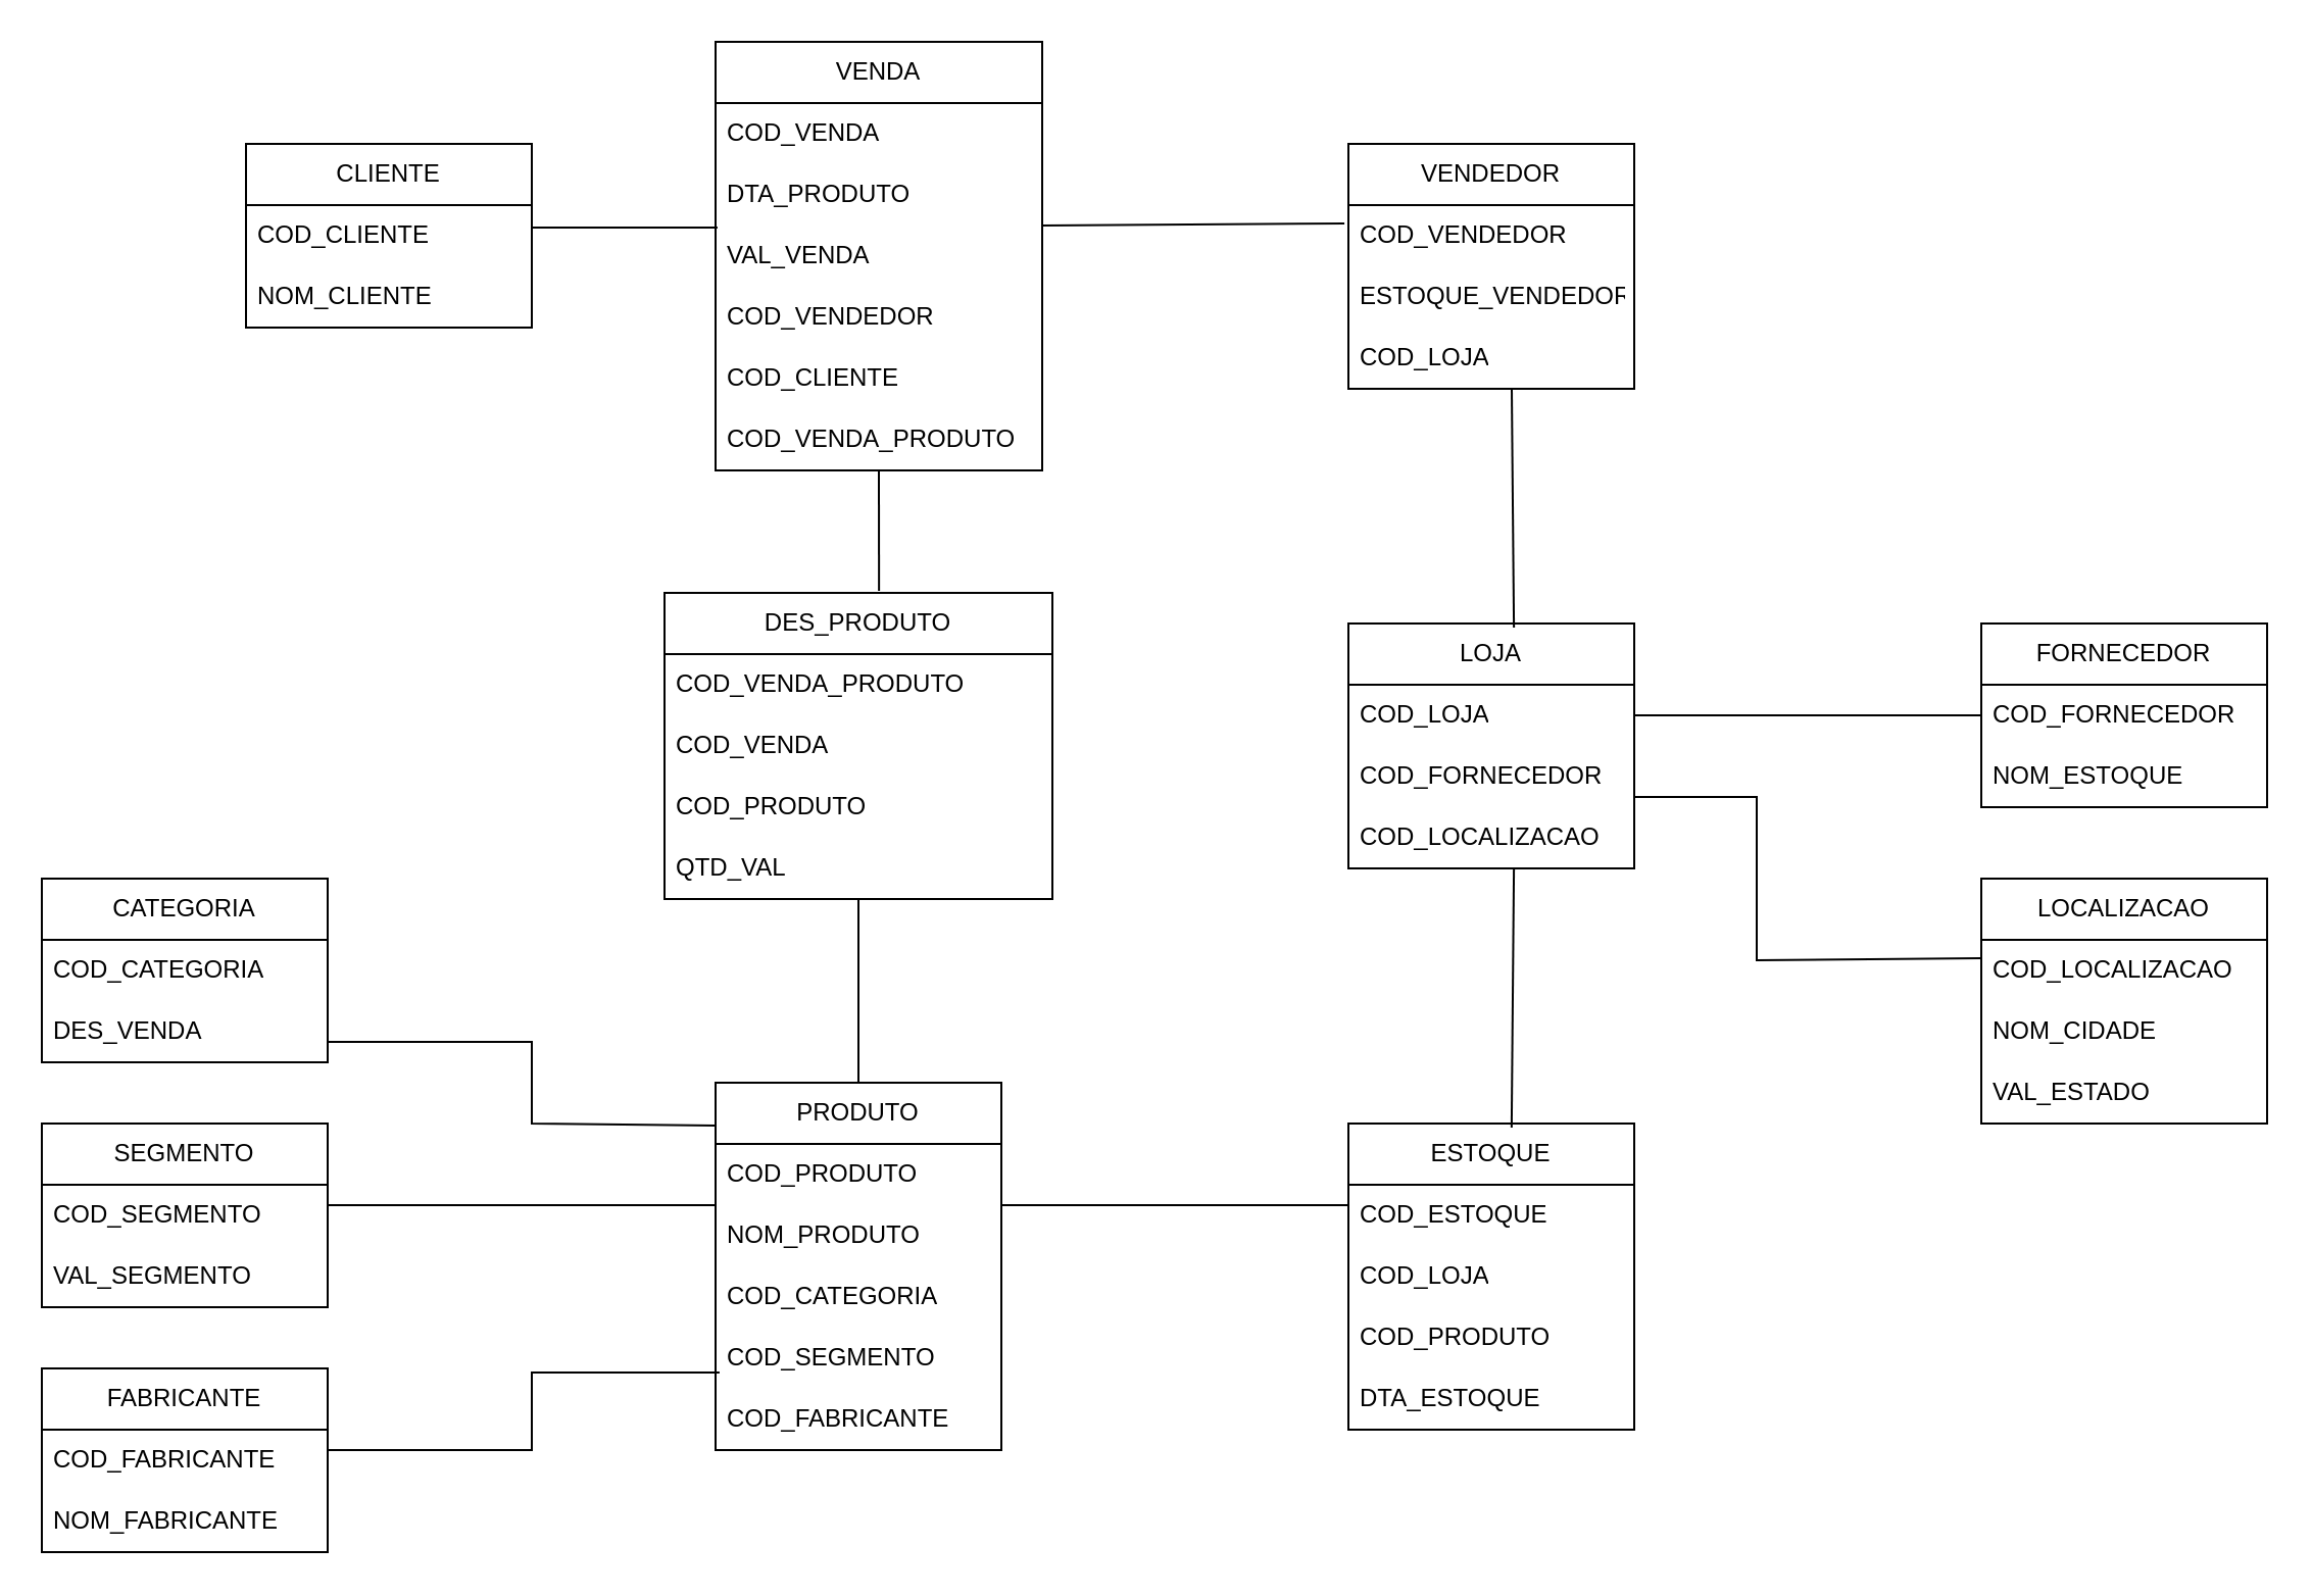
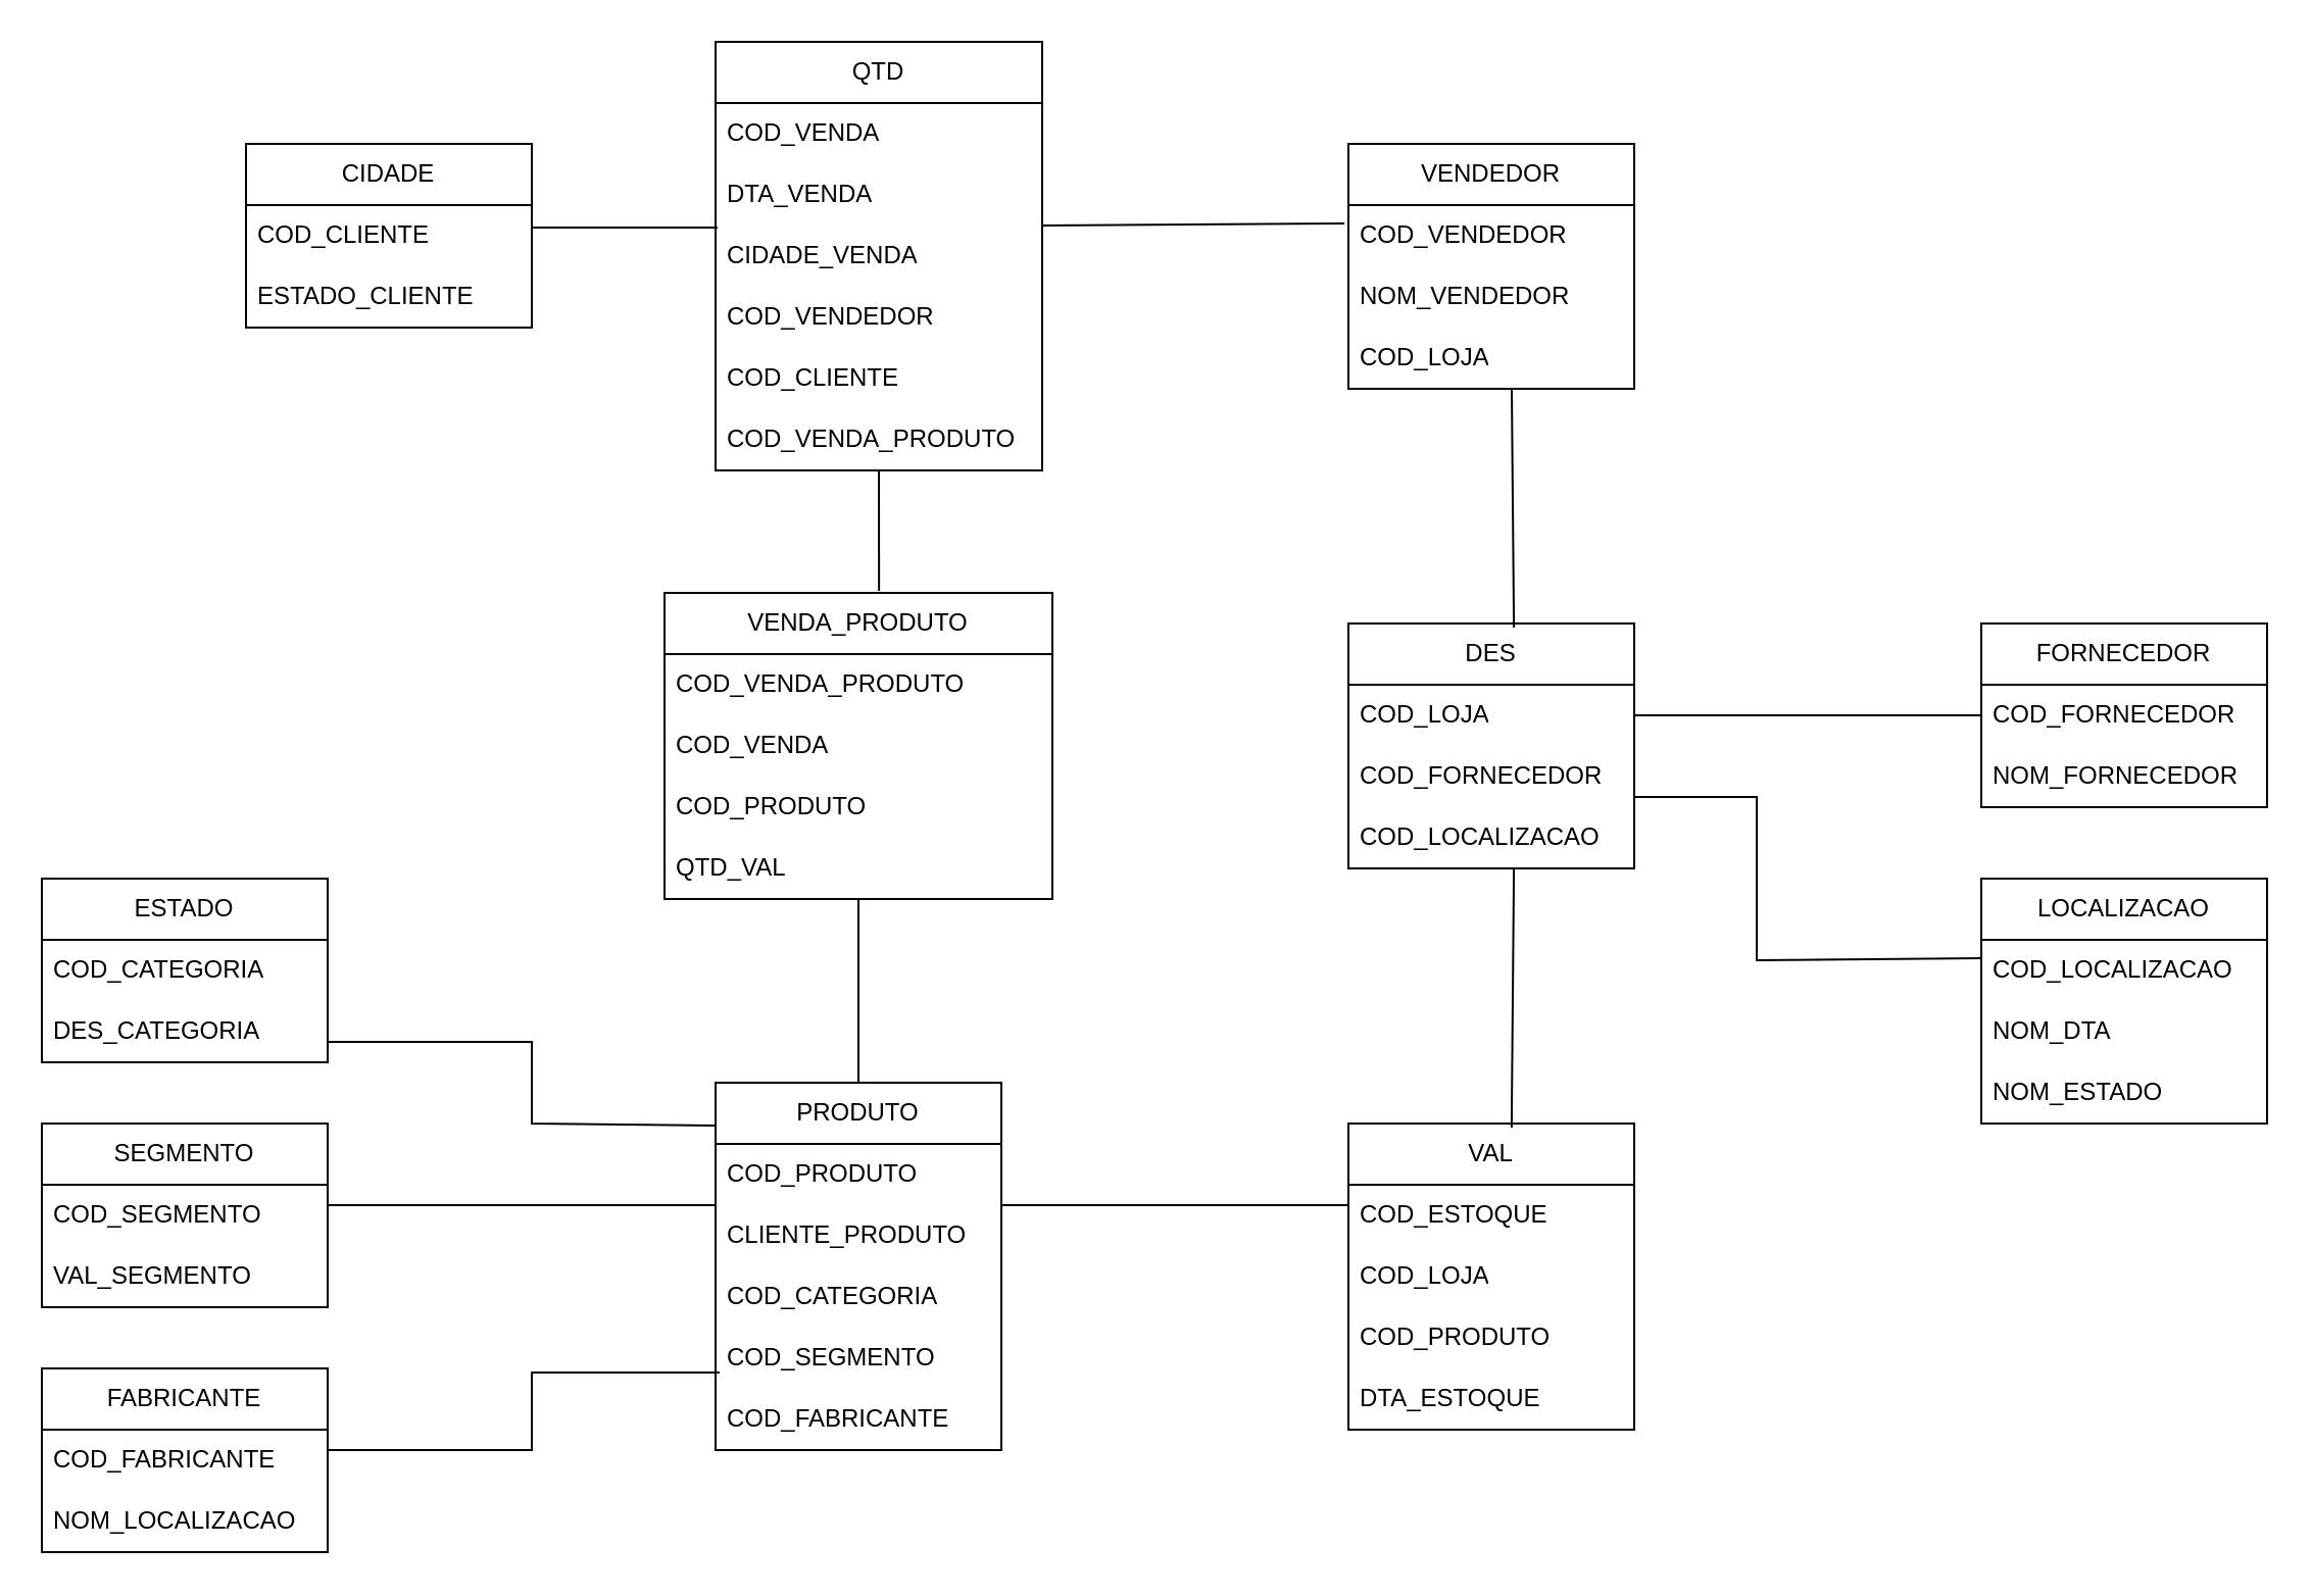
- <mxCell id="2" value="VENDA" style="swimlane;fontStyle=0;childLayout=stackLayout;horizontal=1;startSize=30;horizontalStack=0;resizeParent=1;resizeParentMax=0;resizeLast=0;collapsible=1;marginBottom=0;whiteSpace=wrap;html=1;" vertex="1" parent="1"><mxGeometry x="350" y="20" width="160" height="210" as="geometry" /></mxCell>
+ <mxCell id="2" value="QTD" style="swimlane;fontStyle=0;childLayout=stackLayout;horizontal=1;startSize=30;horizontalStack=0;resizeParent=1;resizeParentMax=0;resizeLast=0;collapsible=1;marginBottom=0;whiteSpace=wrap;html=1;" vertex="1" parent="1"><mxGeometry x="350" y="20" width="160" height="210" as="geometry" /></mxCell>
- <mxCell id="23" value="CLIENTE" style="swimlane;fontStyle=0;childLayout=stackLayout;horizontal=1;startSize=30;horizontalStack=0;resizeParent=1;resizeParentMax=0;resizeLast=0;collapsible=1;marginBottom=0;whiteSpace=wrap;html=1;" vertex="1" parent="1"><mxGeometry x="120" y="70" width="140" height="90" as="geometry" /></mxCell>
+ <mxCell id="23" value="CIDADE" style="swimlane;fontStyle=0;childLayout=stackLayout;horizontal=1;startSize=30;horizontalStack=0;resizeParent=1;resizeParentMax=0;resizeLast=0;collapsible=1;marginBottom=0;whiteSpace=wrap;html=1;" vertex="1" parent="1"><mxGeometry x="120" y="70" width="140" height="90" as="geometry" /></mxCell>
- <mxCell id="4" value="DTA_PRODUTO" style="text;strokeColor=none;fillColor=none;align=left;verticalAlign=middle;spacingLeft=4;spacingRight=4;overflow=hidden;points=[[0,0.5],[1,0.5]];portConstraint=eastwest;rotatable=0;whiteSpace=wrap;html=1;" vertex="1" parent="2"><mxGeometry y="60" width="160" height="30" as="geometry" /></mxCell>
+ <mxCell id="4" value="DTA_VENDA" style="text;strokeColor=none;fillColor=none;align=left;verticalAlign=middle;spacingLeft=4;spacingRight=4;overflow=hidden;points=[[0,0.5],[1,0.5]];portConstraint=eastwest;rotatable=0;whiteSpace=wrap;html=1;" vertex="1" parent="2"><mxGeometry y="60" width="160" height="30" as="geometry" /></mxCell>
- <mxCell id="5" value="VAL_VENDA" style="text;strokeColor=none;fillColor=none;align=left;verticalAlign=middle;spacingLeft=4;spacingRight=4;overflow=hidden;points=[[0,0.5],[1,0.5]];portConstraint=eastwest;rotatable=0;whiteSpace=wrap;html=1;" vertex="1" parent="2"><mxGeometry y="90" width="160" height="30" as="geometry" /></mxCell>
+ <mxCell id="5" value="CIDADE_VENDA" style="text;strokeColor=none;fillColor=none;align=left;verticalAlign=middle;spacingLeft=4;spacingRight=4;overflow=hidden;points=[[0,0.5],[1,0.5]];portConstraint=eastwest;rotatable=0;whiteSpace=wrap;html=1;" vertex="1" parent="2"><mxGeometry y="90" width="160" height="30" as="geometry" /></mxCell>
- <mxCell id="25" value="NOM_CLIENTE" style="text;strokeColor=none;fillColor=none;align=left;verticalAlign=middle;spacingLeft=4;spacingRight=4;overflow=hidden;points=[[0,0.5],[1,0.5]];portConstraint=eastwest;rotatable=0;whiteSpace=wrap;html=1;" vertex="1" parent="23"><mxGeometry y="60" width="140" height="30" as="geometry" /></mxCell>
+ <mxCell id="25" value="ESTADO_CLIENTE" style="text;strokeColor=none;fillColor=none;align=left;verticalAlign=middle;spacingLeft=4;spacingRight=4;overflow=hidden;points=[[0,0.5],[1,0.5]];portConstraint=eastwest;rotatable=0;whiteSpace=wrap;html=1;" vertex="1" parent="23"><mxGeometry y="60" width="140" height="30" as="geometry" /></mxCell>
- <mxCell id="21" value="ESTOQUE_VENDEDOR" style="text;strokeColor=none;fillColor=none;align=left;verticalAlign=middle;spacingLeft=4;spacingRight=4;overflow=hidden;points=[[0,0.5],[1,0.5]];portConstraint=eastwest;rotatable=0;whiteSpace=wrap;html=1;" vertex="1" parent="19"><mxGeometry y="60" width="140" height="30" as="geometry" /></mxCell>
+ <mxCell id="21" value="NOM_VENDEDOR" style="text;strokeColor=none;fillColor=none;align=left;verticalAlign=middle;spacingLeft=4;spacingRight=4;overflow=hidden;points=[[0,0.5],[1,0.5]];portConstraint=eastwest;rotatable=0;whiteSpace=wrap;html=1;" vertex="1" parent="19"><mxGeometry y="60" width="140" height="30" as="geometry" /></mxCell>
- <mxCell id="26" value="DES_PRODUTO" style="swimlane;fontStyle=0;childLayout=stackLayout;horizontal=1;startSize=30;horizontalStack=0;resizeParent=1;resizeParentMax=0;resizeLast=0;collapsible=1;marginBottom=0;whiteSpace=wrap;html=1;" vertex="1" parent="1"><mxGeometry x="325" y="290" width="190" height="150" as="geometry" /></mxCell>
+ <mxCell id="26" value="VENDA_PRODUTO" style="swimlane;fontStyle=0;childLayout=stackLayout;horizontal=1;startSize=30;horizontalStack=0;resizeParent=1;resizeParentMax=0;resizeLast=0;collapsible=1;marginBottom=0;whiteSpace=wrap;html=1;" vertex="1" parent="1"><mxGeometry x="325" y="290" width="190" height="150" as="geometry" /></mxCell>
- <mxCell id="15" value="LOJA" style="swimlane;fontStyle=0;childLayout=stackLayout;horizontal=1;startSize=30;horizontalStack=0;resizeParent=1;resizeParentMax=0;resizeLast=0;collapsible=1;marginBottom=0;whiteSpace=wrap;html=1;" vertex="1" parent="1"><mxGeometry x="660" y="305" width="140" height="120" as="geometry" /></mxCell>
+ <mxCell id="15" value="DES" style="swimlane;fontStyle=0;childLayout=stackLayout;horizontal=1;startSize=30;horizontalStack=0;resizeParent=1;resizeParentMax=0;resizeLast=0;collapsible=1;marginBottom=0;whiteSpace=wrap;html=1;" vertex="1" parent="1"><mxGeometry x="660" y="305" width="140" height="120" as="geometry" /></mxCell>
- <mxCell id="45" value="NOM_ESTOQUE" style="text;strokeColor=none;fillColor=none;align=left;verticalAlign=middle;spacingLeft=4;spacingRight=4;overflow=hidden;points=[[0,0.5],[1,0.5]];portConstraint=eastwest;rotatable=0;whiteSpace=wrap;html=1;" vertex="1" parent="43"><mxGeometry y="60" width="140" height="30" as="geometry" /></mxCell>
+ <mxCell id="45" value="NOM_FORNECEDOR" style="text;strokeColor=none;fillColor=none;align=left;verticalAlign=middle;spacingLeft=4;spacingRight=4;overflow=hidden;points=[[0,0.5],[1,0.5]];portConstraint=eastwest;rotatable=0;whiteSpace=wrap;html=1;" vertex="1" parent="43"><mxGeometry y="60" width="140" height="30" as="geometry" /></mxCell>
- <mxCell id="50" value="CATEGORIA" style="swimlane;fontStyle=0;childLayout=stackLayout;horizontal=1;startSize=30;horizontalStack=0;resizeParent=1;resizeParentMax=0;resizeLast=0;collapsible=1;marginBottom=0;whiteSpace=wrap;html=1;" vertex="1" parent="1"><mxGeometry x="20" y="430" width="140" height="90" as="geometry" /></mxCell>
+ <mxCell id="50" value="ESTADO" style="swimlane;fontStyle=0;childLayout=stackLayout;horizontal=1;startSize=30;horizontalStack=0;resizeParent=1;resizeParentMax=0;resizeLast=0;collapsible=1;marginBottom=0;whiteSpace=wrap;html=1;" vertex="1" parent="1"><mxGeometry x="20" y="430" width="140" height="90" as="geometry" /></mxCell>
- <mxCell id="52" value="DES_VENDA" style="text;strokeColor=none;fillColor=none;align=left;verticalAlign=middle;spacingLeft=4;spacingRight=4;overflow=hidden;points=[[0,0.5],[1,0.5]];portConstraint=eastwest;rotatable=0;whiteSpace=wrap;html=1;" vertex="1" parent="50"><mxGeometry y="60" width="140" height="30" as="geometry" /></mxCell>
+ <mxCell id="52" value="DES_CATEGORIA" style="text;strokeColor=none;fillColor=none;align=left;verticalAlign=middle;spacingLeft=4;spacingRight=4;overflow=hidden;points=[[0,0.5],[1,0.5]];portConstraint=eastwest;rotatable=0;whiteSpace=wrap;html=1;" vertex="1" parent="50"><mxGeometry y="60" width="140" height="30" as="geometry" /></mxCell>
- <mxCell id="61" value="NOM_CIDADE" style="text;strokeColor=none;fillColor=none;align=left;verticalAlign=middle;spacingLeft=4;spacingRight=4;overflow=hidden;points=[[0,0.5],[1,0.5]];portConstraint=eastwest;rotatable=0;whiteSpace=wrap;html=1;" vertex="1" parent="59"><mxGeometry y="60" width="140" height="30" as="geometry" /></mxCell>
+ <mxCell id="61" value="NOM_DTA" style="text;strokeColor=none;fillColor=none;align=left;verticalAlign=middle;spacingLeft=4;spacingRight=4;overflow=hidden;points=[[0,0.5],[1,0.5]];portConstraint=eastwest;rotatable=0;whiteSpace=wrap;html=1;" vertex="1" parent="59"><mxGeometry y="60" width="140" height="30" as="geometry" /></mxCell>
- <mxCell id="62" value="VAL_ESTADO" style="text;strokeColor=none;fillColor=none;align=left;verticalAlign=middle;spacingLeft=4;spacingRight=4;overflow=hidden;points=[[0,0.5],[1,0.5]];portConstraint=eastwest;rotatable=0;whiteSpace=wrap;html=1;" vertex="1" parent="59"><mxGeometry y="90" width="140" height="30" as="geometry" /></mxCell>
+ <mxCell id="62" value="NOM_ESTADO" style="text;strokeColor=none;fillColor=none;align=left;verticalAlign=middle;spacingLeft=4;spacingRight=4;overflow=hidden;points=[[0,0.5],[1,0.5]];portConstraint=eastwest;rotatable=0;whiteSpace=wrap;html=1;" vertex="1" parent="59"><mxGeometry y="90" width="140" height="30" as="geometry" /></mxCell>
- <mxCell id="36" value="ESTOQUE" style="swimlane;fontStyle=0;childLayout=stackLayout;horizontal=1;startSize=30;horizontalStack=0;resizeParent=1;resizeParentMax=0;resizeLast=0;collapsible=1;marginBottom=0;whiteSpace=wrap;html=1;" vertex="1" parent="1"><mxGeometry x="660" y="550" width="140" height="150" as="geometry" /></mxCell>
+ <mxCell id="36" value="VAL" style="swimlane;fontStyle=0;childLayout=stackLayout;horizontal=1;startSize=30;horizontalStack=0;resizeParent=1;resizeParentMax=0;resizeLast=0;collapsible=1;marginBottom=0;whiteSpace=wrap;html=1;" vertex="1" parent="1"><mxGeometry x="660" y="550" width="140" height="150" as="geometry" /></mxCell>
- <mxCell id="11" value="NOM_PRODUTO" style="text;strokeColor=none;fillColor=none;align=left;verticalAlign=middle;spacingLeft=4;spacingRight=4;overflow=hidden;points=[[0,0.5],[1,0.5]];portConstraint=eastwest;rotatable=0;whiteSpace=wrap;html=1;" vertex="1" parent="9"><mxGeometry y="60" width="140" height="30" as="geometry" /></mxCell>
+ <mxCell id="11" value="CLIENTE_PRODUTO" style="text;strokeColor=none;fillColor=none;align=left;verticalAlign=middle;spacingLeft=4;spacingRight=4;overflow=hidden;points=[[0,0.5],[1,0.5]];portConstraint=eastwest;rotatable=0;whiteSpace=wrap;html=1;" vertex="1" parent="9"><mxGeometry y="60" width="140" height="30" as="geometry" /></mxCell>
- <mxCell id="49" value="NOM_FABRICANTE" style="text;strokeColor=none;fillColor=none;align=left;verticalAlign=middle;spacingLeft=4;spacingRight=4;overflow=hidden;points=[[0,0.5],[1,0.5]];portConstraint=eastwest;rotatable=0;whiteSpace=wrap;html=1;" vertex="1" parent="47"><mxGeometry y="60" width="140" height="30" as="geometry" /></mxCell>
+ <mxCell id="49" value="NOM_LOCALIZACAO" style="text;strokeColor=none;fillColor=none;align=left;verticalAlign=middle;spacingLeft=4;spacingRight=4;overflow=hidden;points=[[0,0.5],[1,0.5]];portConstraint=eastwest;rotatable=0;whiteSpace=wrap;html=1;" vertex="1" parent="47"><mxGeometry y="60" width="140" height="30" as="geometry" /></mxCell>
